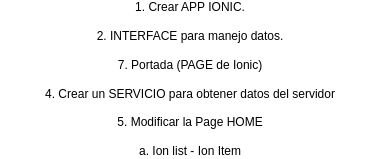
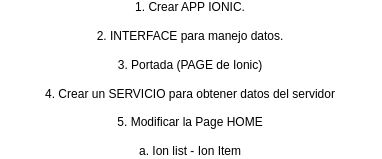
- <mxCell id="2" value="&lt;div&gt;1. Crear APP IONIC.&lt;/div&gt;&lt;div&gt;&lt;br&gt;&lt;/div&gt;&lt;div&gt;2. INTERFACE para manejo datos.&lt;/div&gt;&lt;div&gt;&lt;br&gt;&lt;/div&gt;&lt;div&gt;7. Portada (PAGE de Ionic)&lt;/div&gt;&lt;div&gt;&lt;br&gt;&lt;/div&gt;&lt;div&gt;4. Crear un SERVICIO para obtener datos del servidor&lt;/div&gt;&lt;div&gt;&lt;br&gt;&lt;/div&gt;&lt;div&gt;5. Modificar la Page HOME&lt;/div&gt;&lt;div&gt;&lt;br&gt;&lt;/div&gt;&lt;div&gt;&lt;span style=&quot;&quot;&gt;&lt;span style=&quot;&quot;&gt;&#09;&lt;/span&gt;a. Ion list - Ion Item&lt;/span&gt;&lt;/div&gt;" style="text;strokeColor=none;align=center;fillColor=none;html=1;verticalAlign=middle;whiteSpace=wrap;rounded=0;" vertex="1" parent="1"><mxGeometry x="20" y="20" width="340" height="30" as="geometry" /></mxCell>
+ <mxCell id="2" value="&lt;div&gt;1. Crear APP IONIC.&lt;/div&gt;&lt;div&gt;&lt;br&gt;&lt;/div&gt;&lt;div&gt;2. INTERFACE para manejo datos.&lt;/div&gt;&lt;div&gt;&lt;br&gt;&lt;/div&gt;&lt;div&gt;3. Portada (PAGE de Ionic)&lt;/div&gt;&lt;div&gt;&lt;br&gt;&lt;/div&gt;&lt;div&gt;4. Crear un SERVICIO para obtener datos del servidor&lt;/div&gt;&lt;div&gt;&lt;br&gt;&lt;/div&gt;&lt;div&gt;5. Modificar la Page HOME&lt;/div&gt;&lt;div&gt;&lt;br&gt;&lt;/div&gt;&lt;div&gt;&lt;span style=&quot;&quot;&gt;&lt;span style=&quot;&quot;&gt;&#09;&lt;/span&gt;a. Ion list - Ion Item&lt;/span&gt;&lt;/div&gt;" style="text;strokeColor=none;align=center;fillColor=none;html=1;verticalAlign=middle;whiteSpace=wrap;rounded=0;" vertex="1" parent="1"><mxGeometry x="20" y="20" width="340" height="30" as="geometry" /></mxCell>
